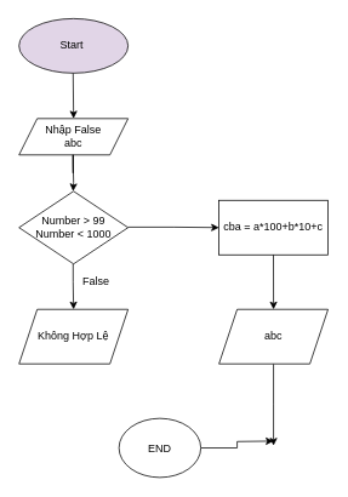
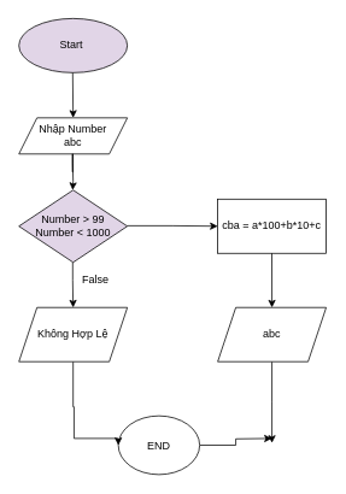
- <mxCell id="4" value="Nhập False&lt;div&gt;abc&lt;/div&gt;" style="shape=parallelogram;perimeter=parallelogramPerimeter;whiteSpace=wrap;html=1;fixedSize=1;" vertex="1" parent="1"><mxGeometry x="20" y="130" width="120" height="40" as="geometry" /></mxCell>
+ <mxCell id="4" value="Nhập Number&lt;div&gt;abc&lt;/div&gt;" style="shape=parallelogram;perimeter=parallelogramPerimeter;whiteSpace=wrap;html=1;fixedSize=1;" vertex="1" parent="1"><mxGeometry x="20" y="130" width="120" height="40" as="geometry" /></mxCell>
- <mxCell id="6" value="Number &amp;gt; 99&lt;div&gt;Number &amp;lt; 1000&lt;/div&gt;" style="rhombus;whiteSpace=wrap;html=1;" vertex="1" parent="1"><mxGeometry x="20" y="210" width="120" height="80" as="geometry" /></mxCell>
+ <mxCell id="6" value="Number &amp;gt; 99&lt;div&gt;Number &amp;lt; 1000&lt;/div&gt;" style="rhombus;whiteSpace=wrap;html=1;fillColor=#e1d5e7;" vertex="1" parent="1"><mxGeometry x="20" y="210" width="120" height="80" as="geometry" /></mxCell>
+ <mxCell id="10" style="edgeStyle=orthogonalEdgeStyle;rounded=0;orthogonalLoop=1;jettySize=auto;html=1;exitX=0.5;exitY=1;exitDx=0;exitDy=0;entryX=0;entryY=0.5;entryDx=0;entryDy=0;" edge="1" parent="1" source="11" target="9"><mxGeometry relative="1" as="geometry"><mxPoint x="80" y="490" as="targetPoint" /><Array as="points"><mxPoint x="80" y="450" /><mxPoint x="81" y="450" /><mxPoint x="81" y="485" /></Array></mxGeometry></mxCell>
